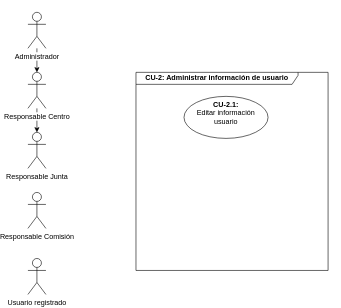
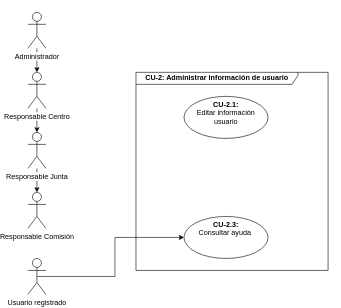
+ <mxCell id="6" value="" style="edgeStyle=orthogonalEdgeStyle;rounded=0;orthogonalLoop=1;jettySize=auto;html=1;" edge="1" parent="1" source="10" target="11"><mxGeometry relative="1" as="geometry" /></mxCell>
+ <mxCell id="5" value="&lt;b&gt;CU-2.3: &lt;br&gt;&lt;/b&gt;Consultar ayuda&amp;nbsp;" style="ellipse;whiteSpace=wrap;html=1;verticalAlign=top;" parent="1" vertex="1"><mxGeometry x="280" y="360" width="140" height="70" as="geometry" /></mxCell>
+ <mxCell id="2" style="edgeStyle=orthogonalEdgeStyle;rounded=0;orthogonalLoop=1;jettySize=auto;html=1;exitX=0.5;exitY=0.5;exitDx=0;exitDy=0;exitPerimeter=0;entryX=0;entryY=0.5;entryDx=0;entryDy=0;" parent="1" source="13" target="5" edge="1"><mxGeometry relative="1" as="geometry"><mxPoint x="45" y="105" as="sourcePoint" /></mxGeometry></mxCell>
